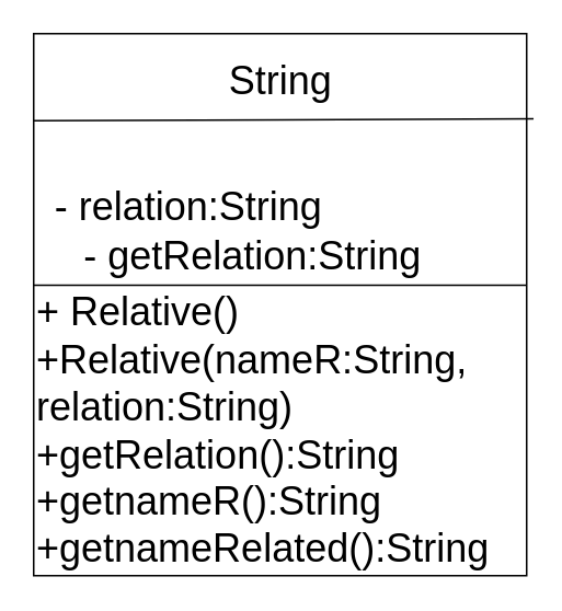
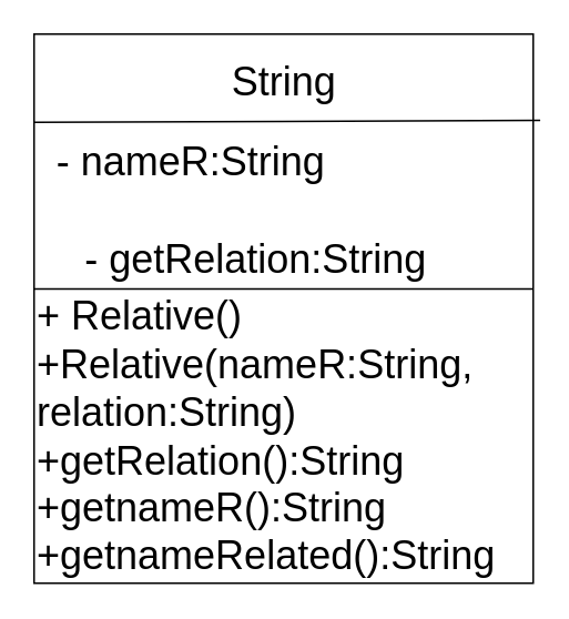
+ <mxCell id="6" value="- nameR:String" style="text;html=1;strokeColor=none;fillColor=none;align=center;verticalAlign=middle;whiteSpace=wrap;rounded=0;fontSize=24;" parent="2" vertex="1"><mxGeometry y="58.929" width="188.889" height="35.357" as="geometry" /></mxCell>
- <mxCell id="7" value="- relation:String" style="text;html=1;strokeColor=none;fillColor=none;align=center;verticalAlign=middle;whiteSpace=wrap;rounded=0;fontSize=24;" parent="2" vertex="1"><mxGeometry y="94.286" width="188.889" height="23.571" as="geometry" /></mxCell>
